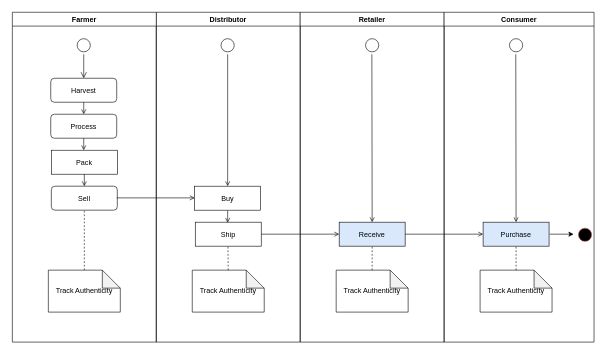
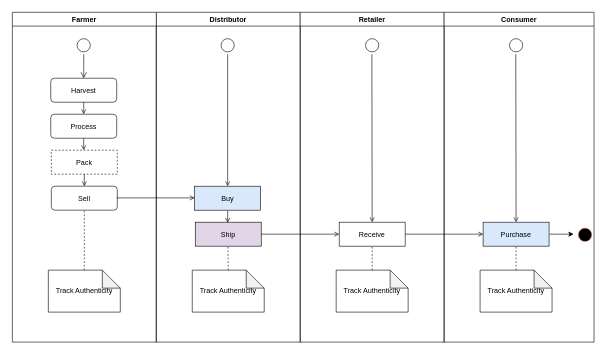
- <mxCell id="12" value="Pack" style="" parent="6" vertex="1"><mxGeometry x="65" y="230" width="110" height="40" as="geometry" /></mxCell>
+ <mxCell id="12" value="Pack" style="dashed=1;" parent="6" vertex="1"><mxGeometry x="65" y="230" width="110" height="40" as="geometry" /></mxCell>
- <mxCell id="4" value="Buy" style="" parent="2" vertex="1"><mxGeometry x="64" y="290" width="110" height="40" as="geometry" /></mxCell>
+ <mxCell id="4" value="Buy" style="fillColor=#dae8fc;" parent="2" vertex="1"><mxGeometry x="64" y="290" width="110" height="40" as="geometry" /></mxCell>
- <mxCell id="20" value="Ship" style="" vertex="1" parent="2"><mxGeometry x="65" y="350" width="110" height="40" as="geometry" /></mxCell>
+ <mxCell id="20" value="Ship" style="fillColor=#e1d5e7;" vertex="1" parent="2"><mxGeometry x="65" y="350" width="110" height="40" as="geometry" /></mxCell>
- <mxCell id="32" value="Receive" style="fillColor=#dae8fc;" vertex="1" parent="1"><mxGeometry x="565" y="370" width="110" height="40" as="geometry" /></mxCell>
+ <mxCell id="32" value="Receive" style="" vertex="1" parent="1"><mxGeometry x="565" y="370" width="110" height="40" as="geometry" /></mxCell>
